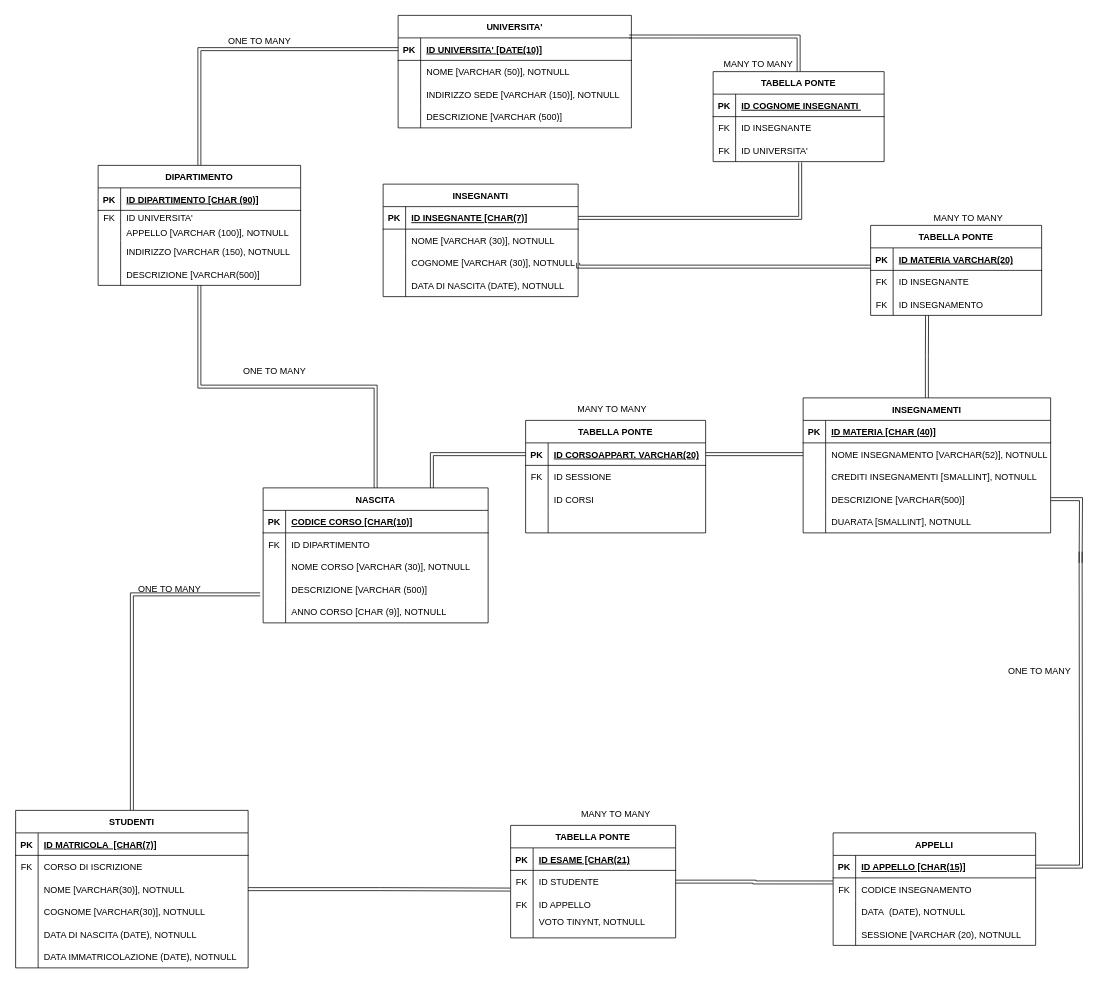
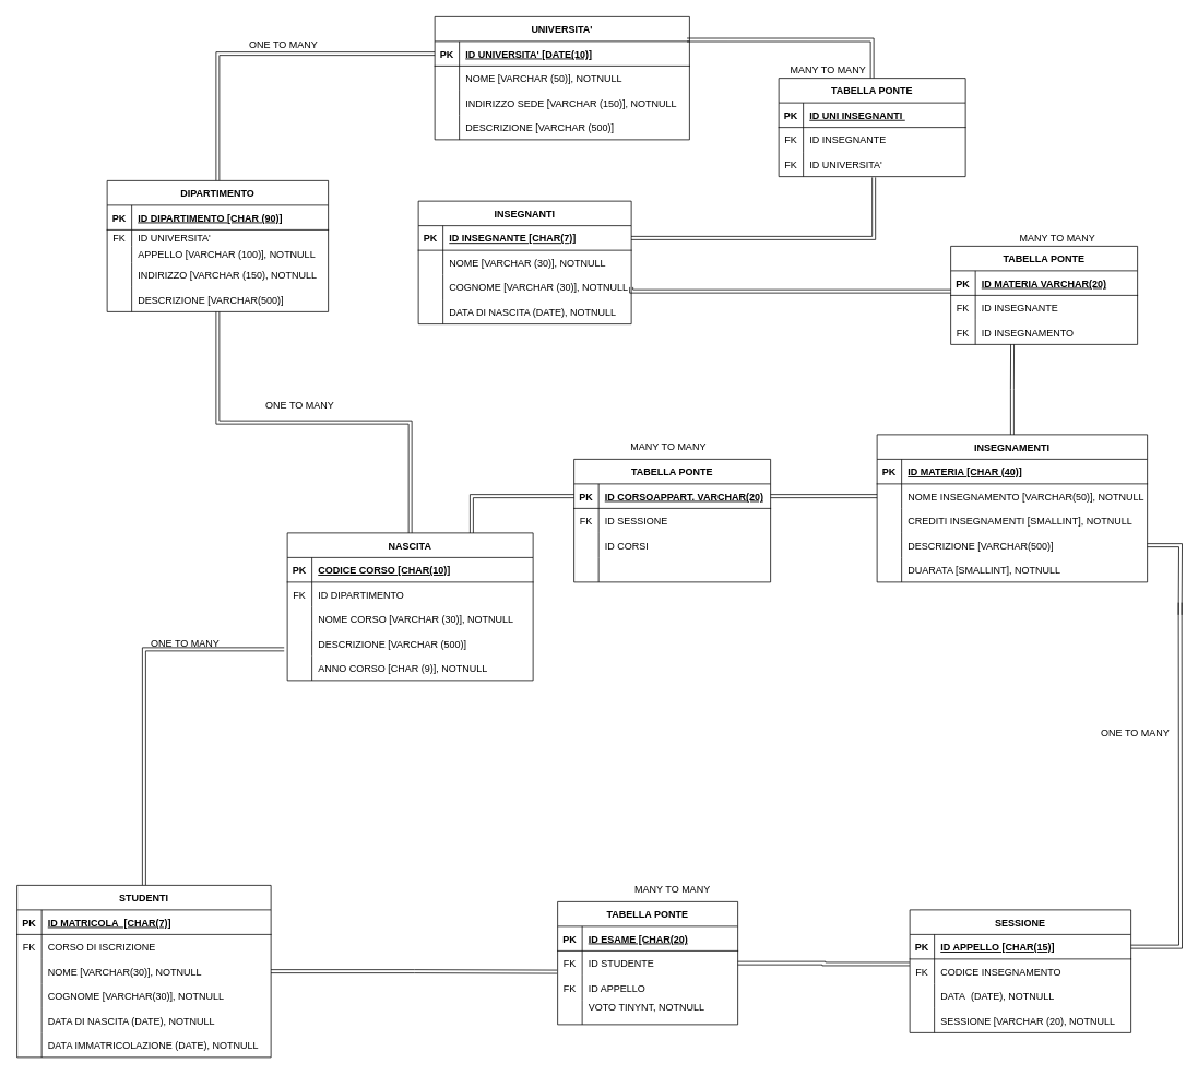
- <mxCell id="159" value="ID COGNOME INSEGNANTI " style="shape=partialRectangle;connectable=0;fillColor=none;top=0;left=0;bottom=0;right=0;align=left;spacingLeft=6;fontStyle=5;overflow=hidden;" parent="157" vertex="1"><mxGeometry x="30" width="198" height="30" as="geometry"><mxRectangle width="198" height="30" as="alternateBounds" /></mxGeometry></mxCell>
+ <mxCell id="159" value="ID UNI INSEGNANTI " style="shape=partialRectangle;connectable=0;fillColor=none;top=0;left=0;bottom=0;right=0;align=left;spacingLeft=6;fontStyle=5;overflow=hidden;" parent="157" vertex="1"><mxGeometry x="30" width="198" height="30" as="geometry"><mxRectangle width="198" height="30" as="alternateBounds" /></mxGeometry></mxCell>
- <mxCell id="39" value="NOME INSEGNAMENTO [VARCHAR(52)], NOTNULL" style="shape=partialRectangle;connectable=0;fillColor=none;top=0;left=0;bottom=0;right=0;align=left;spacingLeft=6;overflow=hidden;" parent="37" vertex="1"><mxGeometry x="30" width="300" height="30" as="geometry"><mxRectangle width="300" height="30" as="alternateBounds" /></mxGeometry></mxCell>
+ <mxCell id="39" value="NOME INSEGNAMENTO [VARCHAR(50)], NOTNULL" style="shape=partialRectangle;connectable=0;fillColor=none;top=0;left=0;bottom=0;right=0;align=left;spacingLeft=6;overflow=hidden;" parent="37" vertex="1"><mxGeometry x="30" width="300" height="30" as="geometry"><mxRectangle width="300" height="30" as="alternateBounds" /></mxGeometry></mxCell>
- <mxCell id="49" value="APPELLI" style="shape=table;startSize=30;container=1;collapsible=1;childLayout=tableLayout;fixedRows=1;rowLines=0;fontStyle=1;align=center;resizeLast=1;" parent="1" vertex="1"><mxGeometry x="1110" y="1110" width="270" height="150" as="geometry" /></mxCell>
+ <mxCell id="49" value="SESSIONE" style="shape=table;startSize=30;container=1;collapsible=1;childLayout=tableLayout;fixedRows=1;rowLines=0;fontStyle=1;align=center;resizeLast=1;" parent="1" vertex="1"><mxGeometry x="1110" y="1110" width="270" height="150" as="geometry" /></mxCell>
- <mxCell id="116" value="ID ESAME [CHAR(21)" style="shape=partialRectangle;connectable=0;fillColor=none;top=0;left=0;bottom=0;right=0;align=left;spacingLeft=6;fontStyle=5;overflow=hidden;" parent="114" vertex="1"><mxGeometry x="30" width="190" height="30" as="geometry"><mxRectangle width="190" height="30" as="alternateBounds" /></mxGeometry></mxCell>
+ <mxCell id="116" value="ID ESAME [CHAR(20)" style="shape=partialRectangle;connectable=0;fillColor=none;top=0;left=0;bottom=0;right=0;align=left;spacingLeft=6;fontStyle=5;overflow=hidden;" parent="114" vertex="1"><mxGeometry x="30" width="190" height="30" as="geometry"><mxRectangle width="190" height="30" as="alternateBounds" /></mxGeometry></mxCell>
